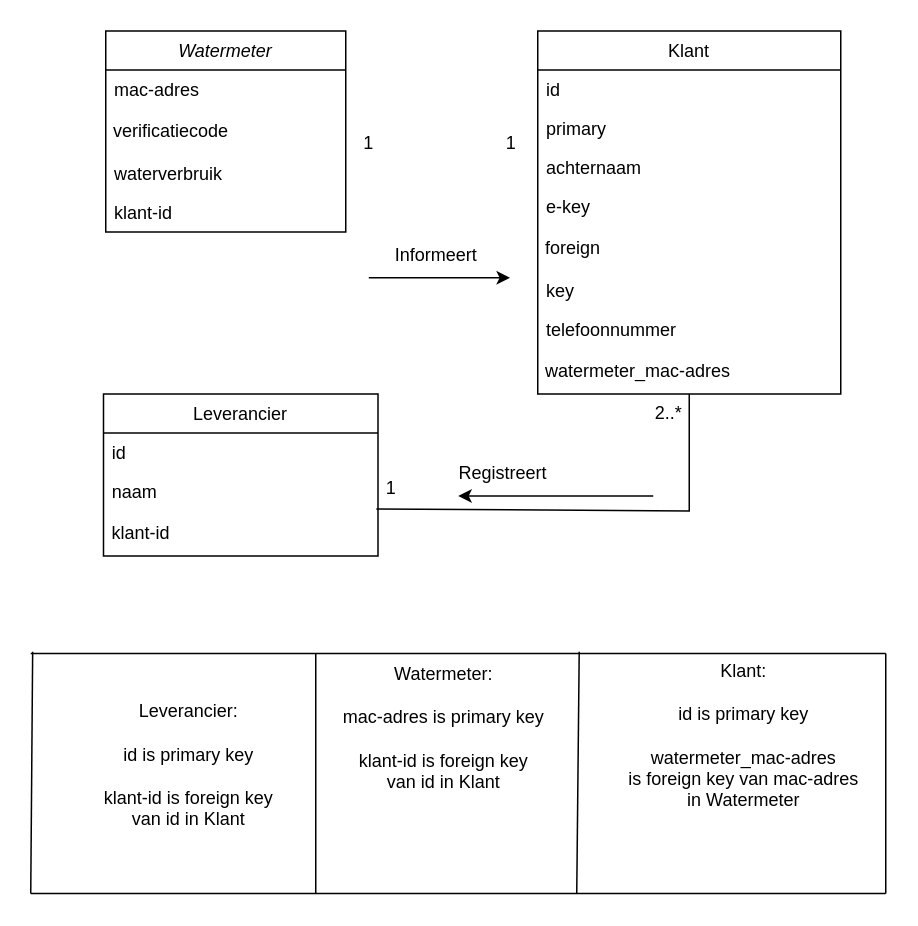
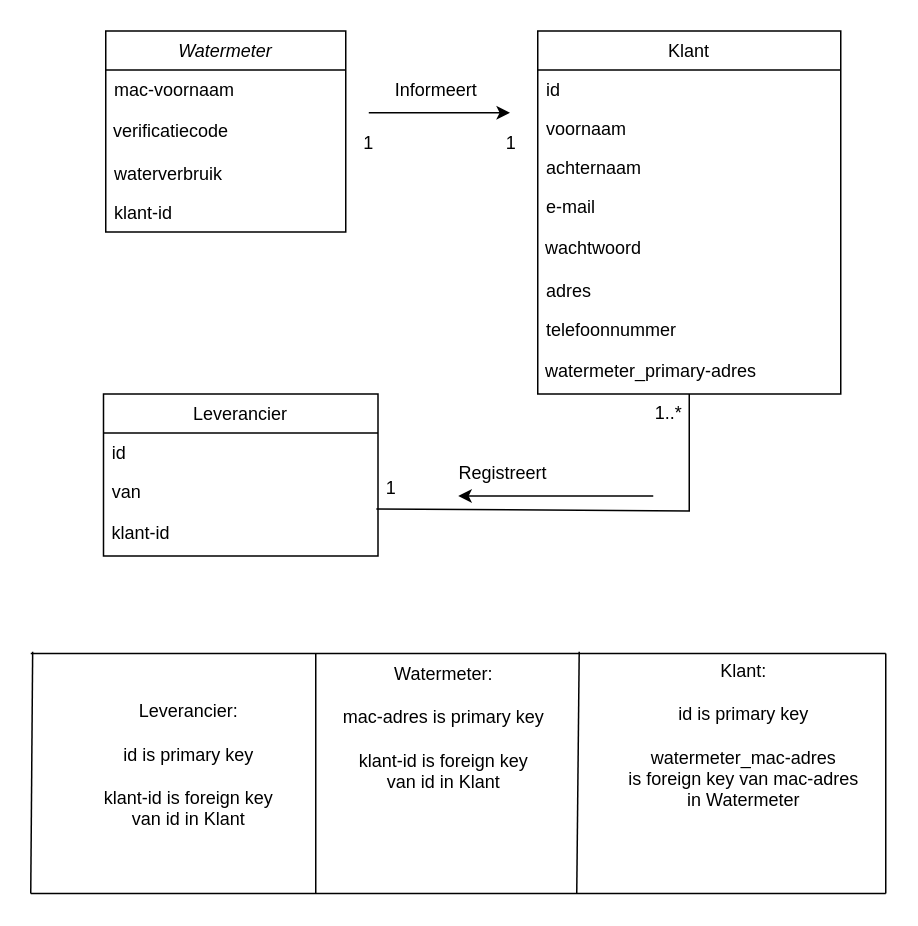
- <mxCell id="3" value="mac-adres" style="text;align=left;verticalAlign=top;spacingLeft=4;spacingRight=4;overflow=hidden;rotatable=0;points=[[0,0.5],[1,0.5]];portConstraint=eastwest;" parent="2" vertex="1"><mxGeometry y="26" width="160" height="26" as="geometry" /></mxCell>
+ <mxCell id="3" value="mac-voornaam" style="text;align=left;verticalAlign=top;spacingLeft=4;spacingRight=4;overflow=hidden;rotatable=0;points=[[0,0.5],[1,0.5]];portConstraint=eastwest;" parent="2" vertex="1"><mxGeometry y="26" width="160" height="26" as="geometry" /></mxCell>
- <mxCell id="13" value="primary" style="text;align=left;verticalAlign=top;spacingLeft=4;spacingRight=4;overflow=hidden;rotatable=0;points=[[0,0.5],[1,0.5]];portConstraint=eastwest;" parent="11" vertex="1"><mxGeometry y="52" width="202" height="26" as="geometry" /></mxCell>
+ <mxCell id="13" value="voornaam" style="text;align=left;verticalAlign=top;spacingLeft=4;spacingRight=4;overflow=hidden;rotatable=0;points=[[0,0.5],[1,0.5]];portConstraint=eastwest;" parent="11" vertex="1"><mxGeometry y="52" width="202" height="26" as="geometry" /></mxCell>
- <mxCell id="15" value="e-key" style="text;align=left;verticalAlign=top;spacingLeft=4;spacingRight=4;overflow=hidden;rotatable=0;points=[[0,0.5],[1,0.5]];portConstraint=eastwest;rounded=0;shadow=0;html=0;" parent="11" vertex="1"><mxGeometry y="104" width="202" height="26" as="geometry" /></mxCell>
+ <mxCell id="15" value="e-mail" style="text;align=left;verticalAlign=top;spacingLeft=4;spacingRight=4;overflow=hidden;rotatable=0;points=[[0,0.5],[1,0.5]];portConstraint=eastwest;rounded=0;shadow=0;html=0;" parent="11" vertex="1"><mxGeometry y="104" width="202" height="26" as="geometry" /></mxCell>
- <mxCell id="16" value="&lt;div align=&quot;left&quot;&gt;&amp;nbsp;foreign&lt;/div&gt;" style="text;html=1;strokeColor=none;fillColor=none;align=left;verticalAlign=middle;whiteSpace=wrap;rounded=0;" parent="11" vertex="1"><mxGeometry y="130" width="202" height="30" as="geometry" /></mxCell>
+ <mxCell id="16" value="&lt;div align=&quot;left&quot;&gt;&amp;nbsp;wachtwoord&lt;/div&gt;" style="text;html=1;strokeColor=none;fillColor=none;align=left;verticalAlign=middle;whiteSpace=wrap;rounded=0;" parent="11" vertex="1"><mxGeometry y="130" width="202" height="30" as="geometry" /></mxCell>
- <mxCell id="25" value="Informeert" style="text;html=1;align=center;verticalAlign=middle;resizable=0;points=[];autosize=1;strokeColor=none;fillColor=none;" parent="1" vertex="1"><mxGeometry x="245" y="155" width="90" height="30" as="geometry" /></mxCell>
+ <mxCell id="25" value="Informeert" style="text;html=1;align=center;verticalAlign=middle;resizable=0;points=[];autosize=1;strokeColor=none;fillColor=none;" parent="1" vertex="1"><mxGeometry x="245" y="45" width="90" height="30" as="geometry" /></mxCell>
- <mxCell id="17" value="key" style="text;align=left;verticalAlign=top;spacingLeft=4;spacingRight=4;overflow=hidden;rotatable=0;points=[[0,0.5],[1,0.5]];portConstraint=eastwest;rounded=0;shadow=0;html=0;" parent="11" vertex="1"><mxGeometry y="160" width="202" height="26" as="geometry" /></mxCell>
+ <mxCell id="17" value="adres" style="text;align=left;verticalAlign=top;spacingLeft=4;spacingRight=4;overflow=hidden;rotatable=0;points=[[0,0.5],[1,0.5]];portConstraint=eastwest;rounded=0;shadow=0;html=0;" parent="11" vertex="1"><mxGeometry y="160" width="202" height="26" as="geometry" /></mxCell>
- <mxCell id="19" value="&lt;div align=&quot;left&quot;&gt;&amp;nbsp;watermeter_mac-adres&lt;/div&gt;" style="text;html=1;strokeColor=none;fillColor=none;align=left;verticalAlign=middle;whiteSpace=wrap;rounded=0;" parent="11" vertex="1"><mxGeometry y="212" width="202" height="30" as="geometry" /></mxCell>
+ <mxCell id="19" value="&lt;div align=&quot;left&quot;&gt;&amp;nbsp;watermeter_primary-adres&lt;/div&gt;" style="text;html=1;strokeColor=none;fillColor=none;align=left;verticalAlign=middle;whiteSpace=wrap;rounded=0;" parent="11" vertex="1"><mxGeometry y="212" width="202" height="30" as="geometry" /></mxCell>
- <mxCell id="30" value="2..*" style="text;html=1;align=center;verticalAlign=middle;resizable=0;points=[];autosize=1;strokeColor=none;fillColor=none;" parent="1" vertex="1"><mxGeometry x="425" y="260" width="40" height="30" as="geometry" /></mxCell>
+ <mxCell id="30" value="1..*" style="text;html=1;align=center;verticalAlign=middle;resizable=0;points=[];autosize=1;strokeColor=none;fillColor=none;" parent="1" vertex="1"><mxGeometry x="425" y="260" width="40" height="30" as="geometry" /></mxCell>
- <mxCell id="9" value="naam" style="text;align=left;verticalAlign=top;spacingLeft=4;spacingRight=4;overflow=hidden;rotatable=0;points=[[0,0.5],[1,0.5]];portConstraint=eastwest;rounded=0;shadow=0;html=0;" parent="7" vertex="1"><mxGeometry y="52" width="183" height="26" as="geometry" /></mxCell>
+ <mxCell id="9" value="van" style="text;align=left;verticalAlign=top;spacingLeft=4;spacingRight=4;overflow=hidden;rotatable=0;points=[[0,0.5],[1,0.5]];portConstraint=eastwest;rounded=0;shadow=0;html=0;" parent="7" vertex="1"><mxGeometry y="52" width="183" height="26" as="geometry" /></mxCell>
